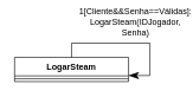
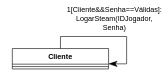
- <mxCell id="2" value="LogarSteam" style="swimlane;fontStyle=1;align=center;verticalAlign=top;childLayout=stackLayout;horizontal=1;startSize=26;horizontalStack=0;resizeParent=1;resizeParentMax=0;resizeLast=0;collapsible=1;marginBottom=0;" vertex="1" parent="1"><mxGeometry x="20" y="80" width="160" height="34" as="geometry" /></mxCell>
+ <mxCell id="2" value="Cliente" style="swimlane;fontStyle=1;align=center;verticalAlign=top;childLayout=stackLayout;horizontal=1;startSize=26;horizontalStack=0;resizeParent=1;resizeParentMax=0;resizeLast=0;collapsible=1;marginBottom=0;" vertex="1" parent="1"><mxGeometry x="20" y="80" width="160" height="34" as="geometry" /></mxCell>
